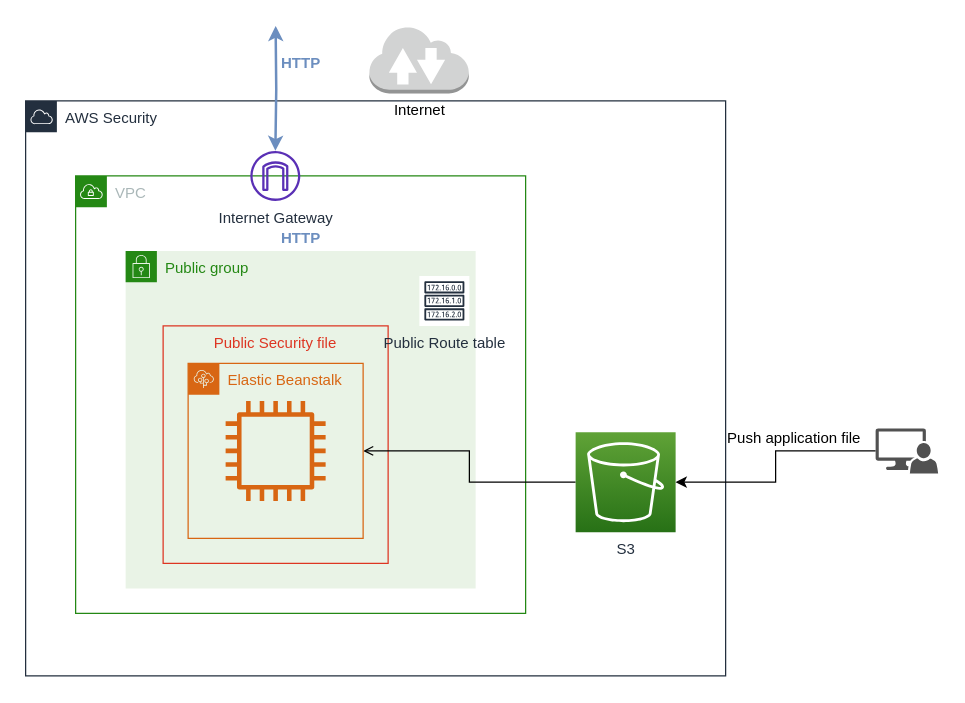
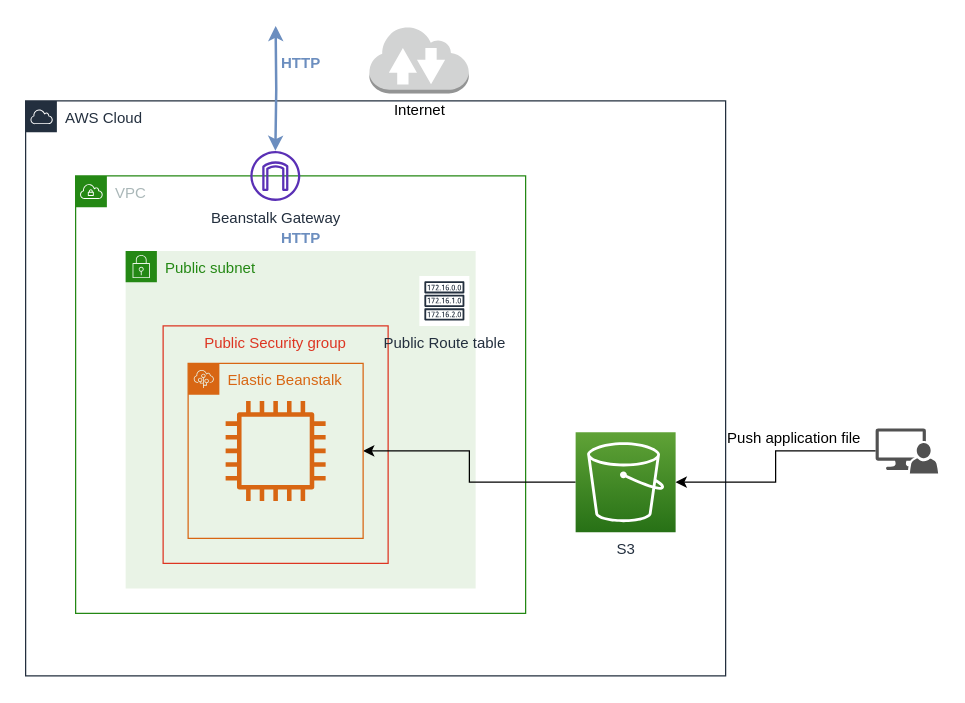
- <mxCell id="2" value="AWS Security" style="points=[[0,0],[0.25,0],[0.5,0],[0.75,0],[1,0],[1,0.25],[1,0.5],[1,0.75],[1,1],[0.75,1],[0.5,1],[0.25,1],[0,1],[0,0.75],[0,0.5],[0,0.25]];outlineConnect=0;gradientColor=none;html=1;whiteSpace=wrap;fontSize=12;fontStyle=0;shape=mxgraph.aws4.group;grIcon=mxgraph.aws4.group_aws_cloud;strokeColor=#232F3E;fillColor=none;verticalAlign=top;align=left;spacingLeft=30;fontColor=#232F3E;dashed=0;" vertex="1" parent="1"><mxGeometry x="20" y="80" width="560" height="460" as="geometry" /></mxCell>
+ <mxCell id="2" value="AWS Cloud" style="points=[[0,0],[0.25,0],[0.5,0],[0.75,0],[1,0],[1,0.25],[1,0.5],[1,0.75],[1,1],[0.75,1],[0.5,1],[0.25,1],[0,1],[0,0.75],[0,0.5],[0,0.25]];outlineConnect=0;gradientColor=none;html=1;whiteSpace=wrap;fontSize=12;fontStyle=0;shape=mxgraph.aws4.group;grIcon=mxgraph.aws4.group_aws_cloud;strokeColor=#232F3E;fillColor=none;verticalAlign=top;align=left;spacingLeft=30;fontColor=#232F3E;dashed=0;" vertex="1" parent="1"><mxGeometry x="20" y="80" width="560" height="460" as="geometry" /></mxCell>
- <mxCell id="9" value="Internet Gateway" style="outlineConnect=0;fontColor=#232F3E;gradientColor=none;fillColor=#5A30B5;strokeColor=none;dashed=0;verticalLabelPosition=bottom;verticalAlign=top;align=center;html=1;fontSize=12;fontStyle=0;aspect=fixed;pointerEvents=1;shape=mxgraph.aws4.internet_gateway;" vertex="1" parent="1"><mxGeometry x="199.75" width="40" height="40" as="geometry" y="120" /></mxCell>
+ <mxCell id="9" value="Beanstalk Gateway" style="outlineConnect=0;fontColor=#232F3E;gradientColor=none;fillColor=#5A30B5;strokeColor=none;dashed=0;verticalLabelPosition=bottom;verticalAlign=top;align=center;html=1;fontSize=12;fontStyle=0;aspect=fixed;pointerEvents=1;shape=mxgraph.aws4.internet_gateway;" vertex="1" parent="1"><mxGeometry x="199.75" width="40" height="40" as="geometry" y="120" /></mxCell>
- <mxCell id="4" value="Public group" style="points=[[0,0],[0.25,0],[0.5,0],[0.75,0],[1,0],[1,0.25],[1,0.5],[1,0.75],[1,1],[0.75,1],[0.5,1],[0.25,1],[0,1],[0,0.75],[0,0.5],[0,0.25]];outlineConnect=0;gradientColor=none;html=1;whiteSpace=wrap;fontSize=12;fontStyle=0;shape=mxgraph.aws4.group;grIcon=mxgraph.aws4.group_security_group;grStroke=0;strokeColor=#248814;verticalAlign=top;align=left;spacingLeft=30;fontColor=#248814;dashed=0;fillColor=#E9F3E6;" vertex="1" parent="1"><mxGeometry x="100" y="200" width="280" height="270" as="geometry" /></mxCell>
+ <mxCell id="4" value="Public subnet" style="points=[[0,0],[0.25,0],[0.5,0],[0.75,0],[1,0],[1,0.25],[1,0.5],[1,0.75],[1,1],[0.75,1],[0.5,1],[0.25,1],[0,1],[0,0.75],[0,0.5],[0,0.25]];outlineConnect=0;gradientColor=none;html=1;whiteSpace=wrap;fontSize=12;fontStyle=0;shape=mxgraph.aws4.group;grIcon=mxgraph.aws4.group_security_group;grStroke=0;strokeColor=#248814;verticalAlign=top;align=left;spacingLeft=30;fontColor=#248814;dashed=0;fillColor=#E9F3E6;" vertex="1" parent="1"><mxGeometry x="100" y="200" width="280" height="270" as="geometry" /></mxCell>
- <mxCell id="5" value="Public Security file" style="fillColor=none;strokeColor=#DD3522;verticalAlign=top;fontStyle=0;fontColor=#DD3522;" vertex="1" parent="1"><mxGeometry x="130" y="260" width="180" height="190" as="geometry" /></mxCell>
+ <mxCell id="5" value="Public Security group" style="fillColor=none;strokeColor=#DD3522;verticalAlign=top;fontStyle=0;fontColor=#DD3522;" vertex="1" parent="1"><mxGeometry x="130" y="260" width="180" height="190" as="geometry" /></mxCell>
- <mxCell id="7" style="edgeStyle=orthogonalEdgeStyle;rounded=0;orthogonalLoop=1;jettySize=auto;html=1;entryX=1;entryY=0.5;entryDx=0;entryDy=0;endArrow=open;" edge="1" parent="1" source="8" target="15"><mxGeometry relative="1" as="geometry" /></mxCell>
+ <mxCell id="7" style="edgeStyle=orthogonalEdgeStyle;rounded=0;orthogonalLoop=1;jettySize=auto;html=1;entryX=1;entryY=0.5;entryDx=0;entryDy=0;" edge="1" parent="1" source="8" target="15"><mxGeometry relative="1" as="geometry" /></mxCell>
